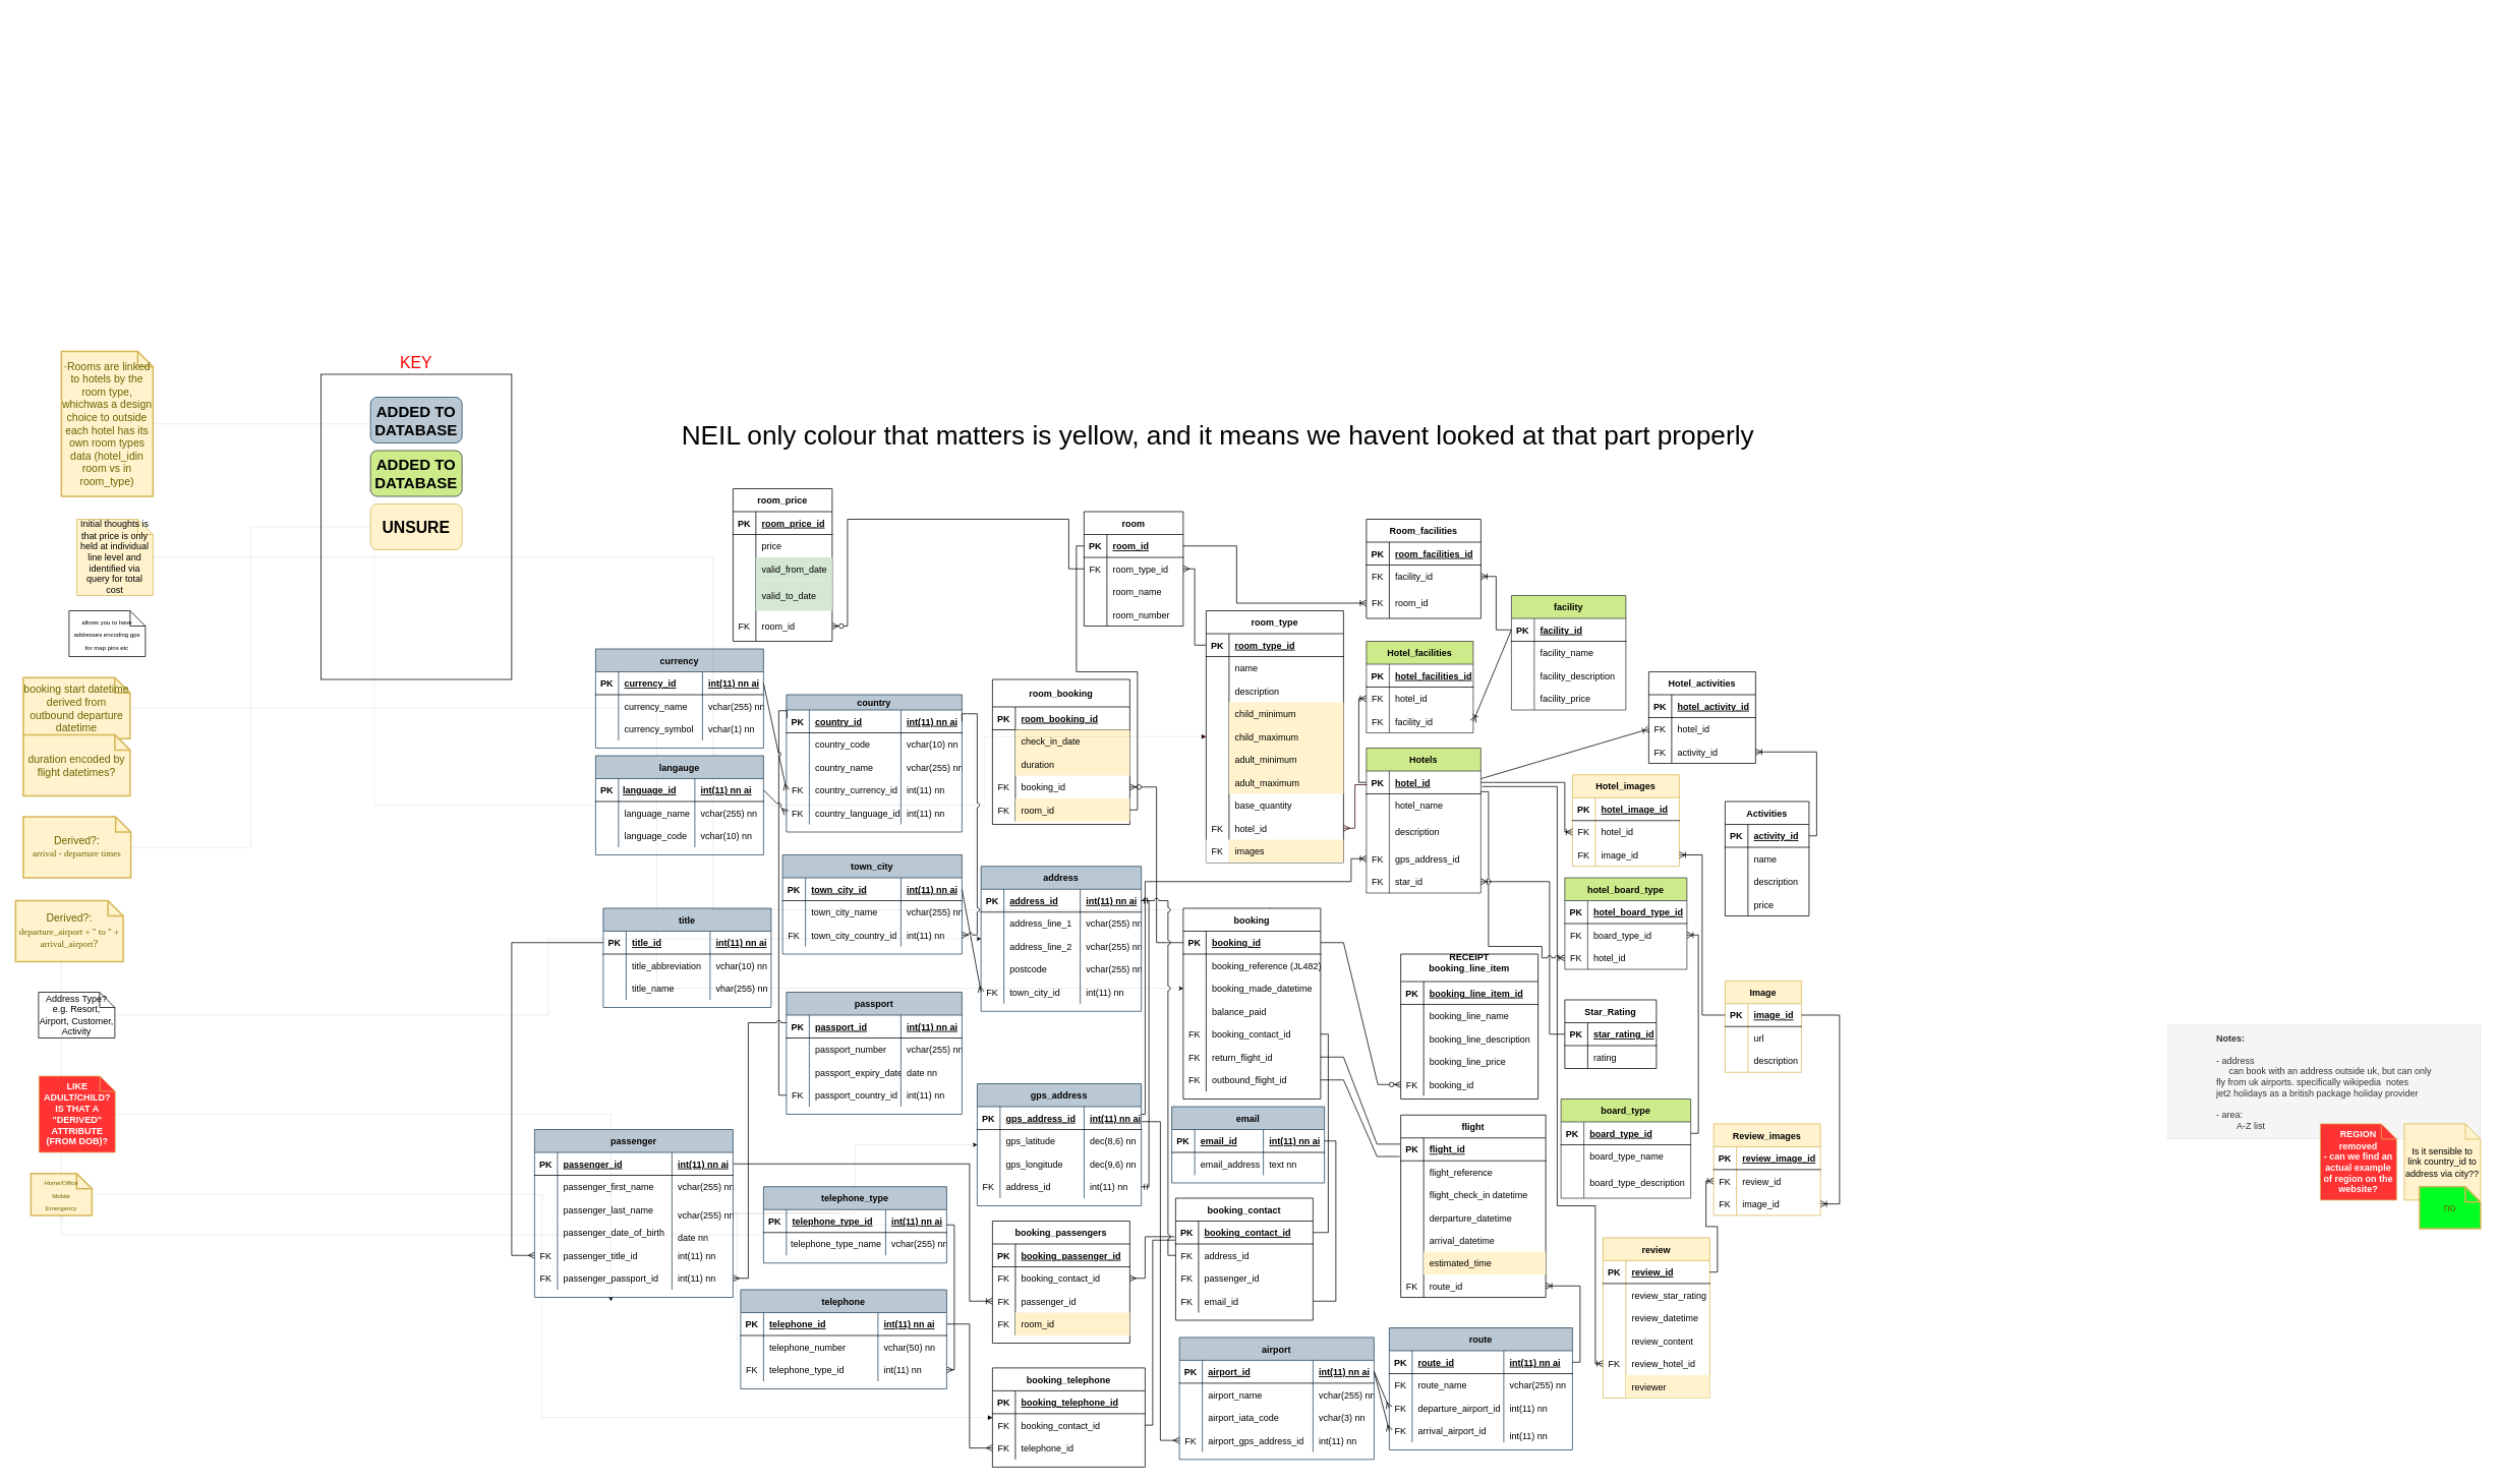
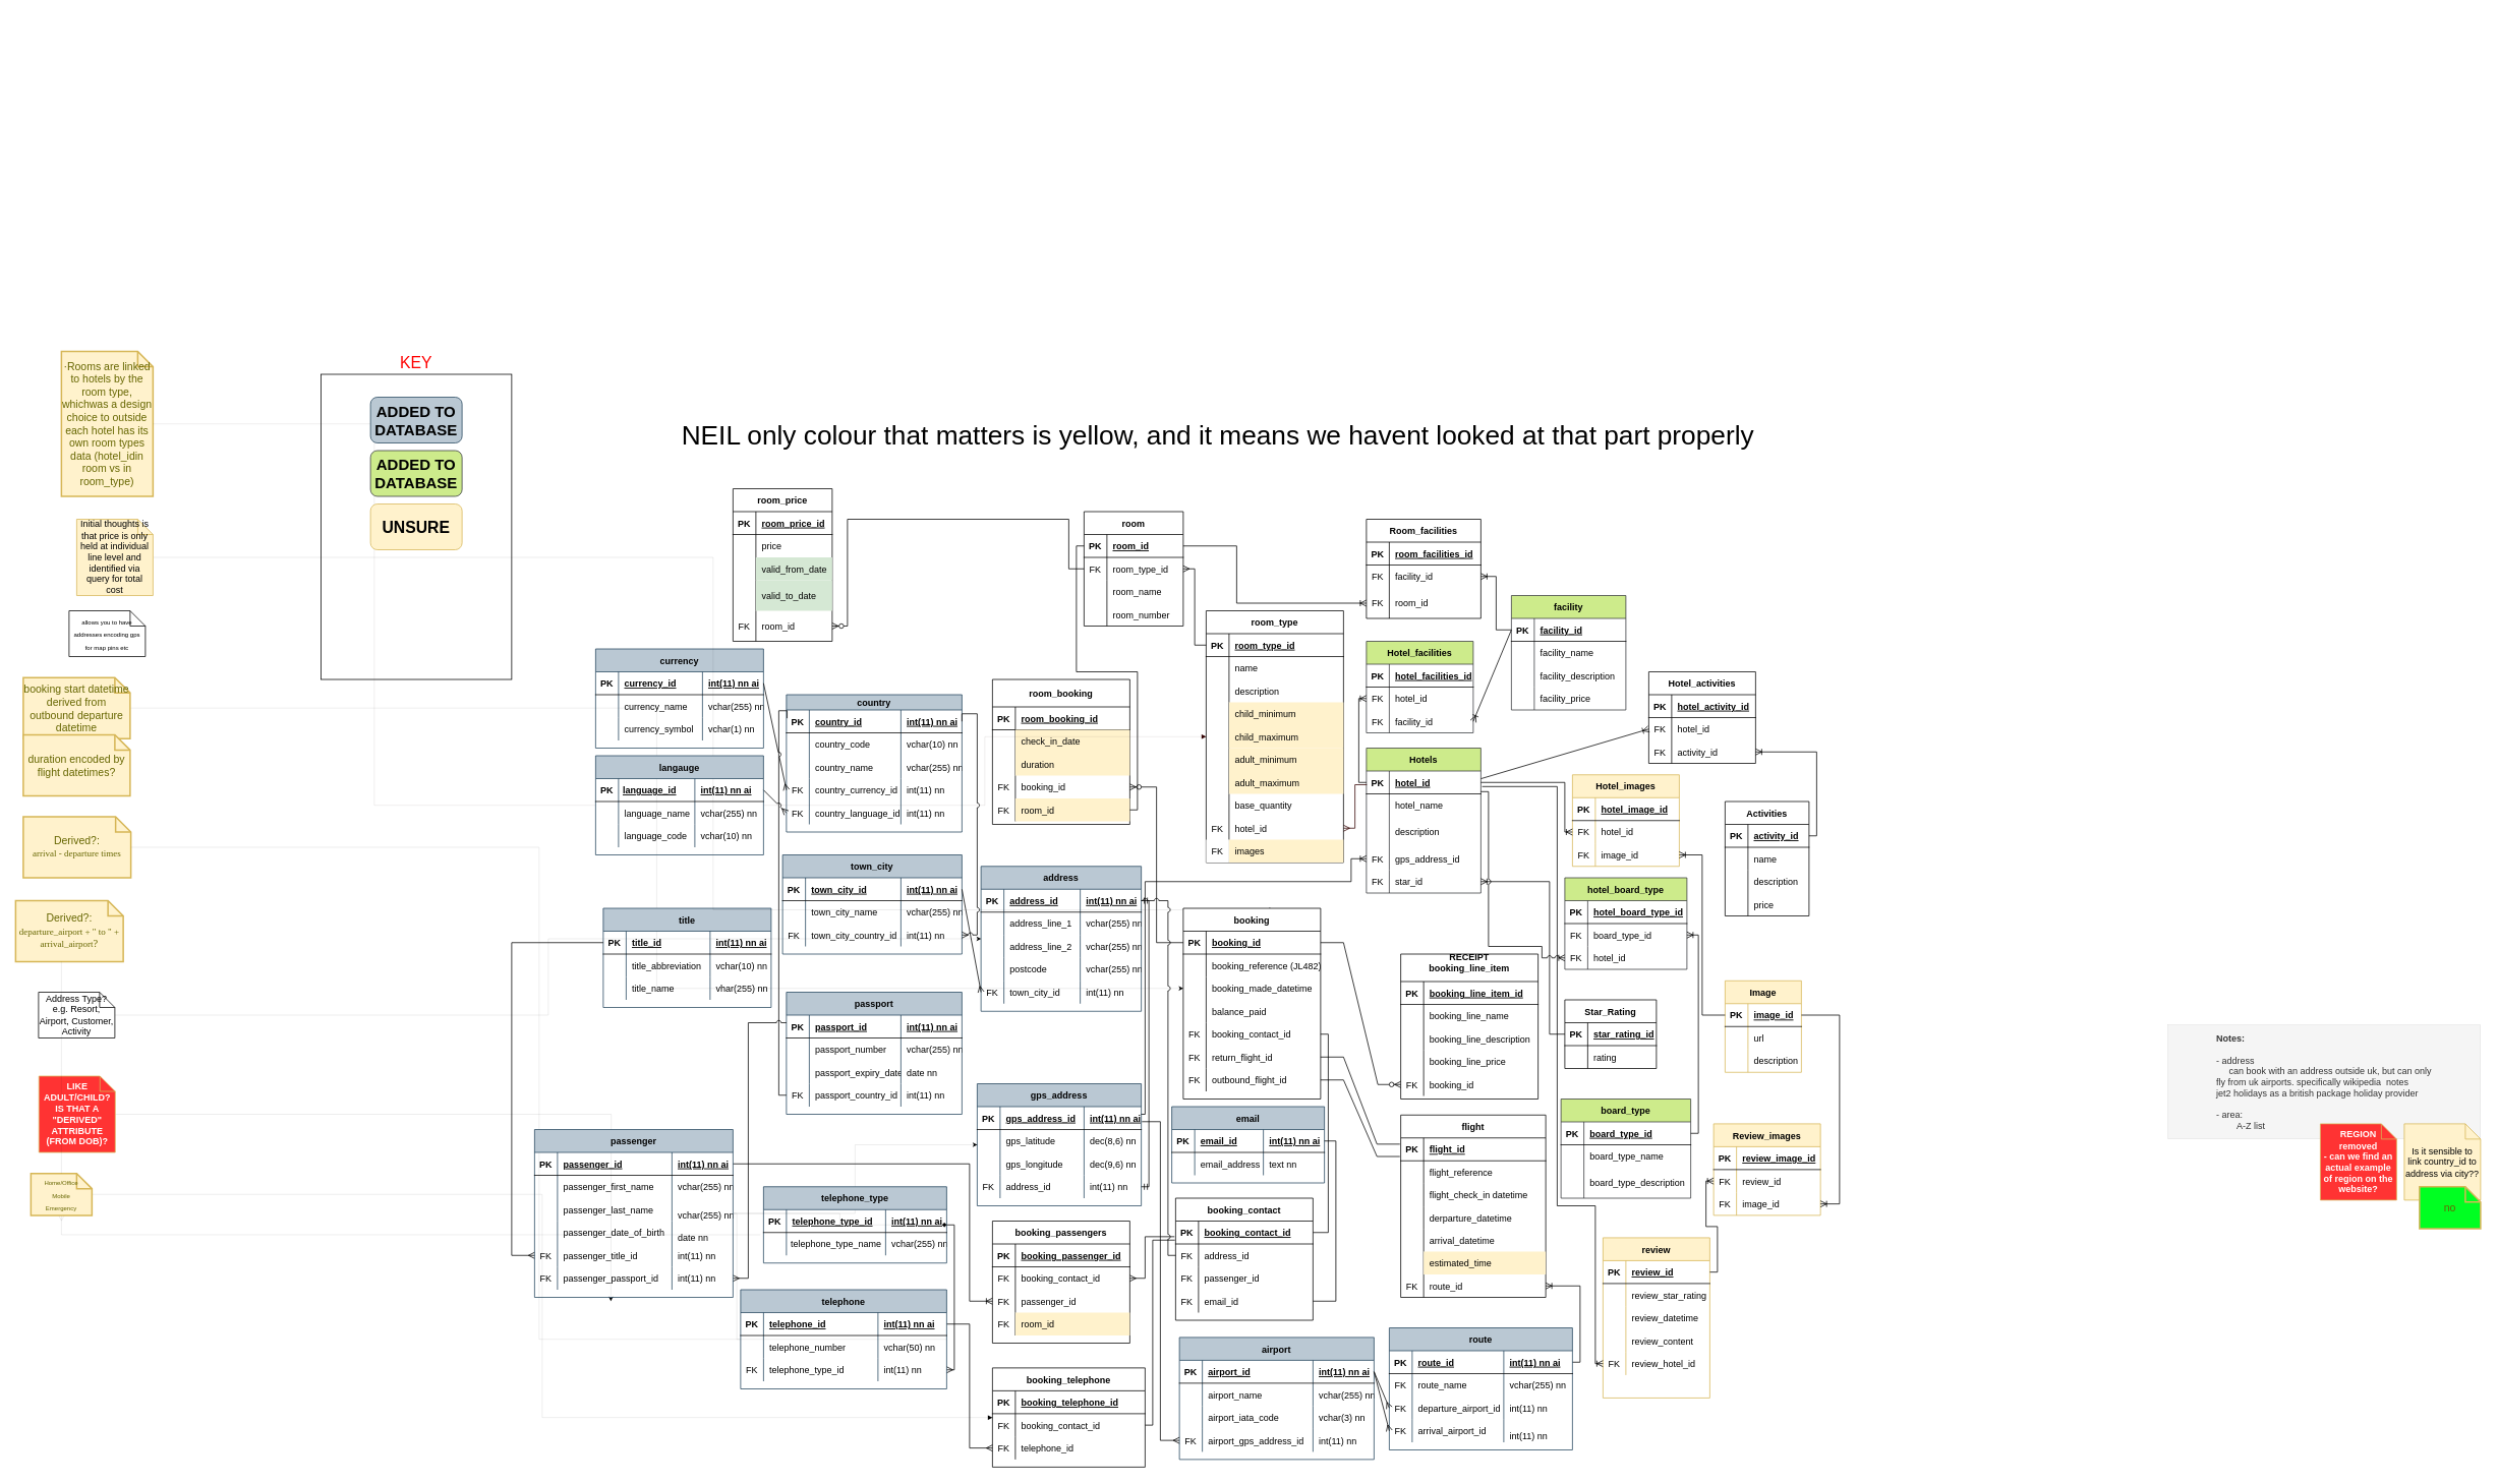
- <mxCell id="548" value="" style="edgeStyle=elbowEdgeStyle;rounded=0;orthogonalLoop=1;jettySize=auto;html=1;strokeWidth=0;fontFamily=Lucida Console;fontSize=12;fontColor=#FF3333;fillColor=none;endArrow=none;" edge="1" parent="1" source="471" target="586"><mxGeometry relative="1" as="geometry"><mxPoint x="171" y="1110" as="sourcePoint" /><mxPoint x="1200" y="1780" as="targetPoint" /></mxGeometry></mxCell>
+ <mxCell id="548" value="" style="edgeStyle=elbowEdgeStyle;rounded=0;orthogonalLoop=1;jettySize=auto;html=1;entryX=1;entryY=0.5;entryDx=0;entryDy=0;strokeWidth=0;fontFamily=Lucida Console;fontSize=12;fontColor=#FF3333;fillColor=none;endArrow=none;" edge="1" parent="1" source="471" target="535"><mxGeometry relative="1" as="geometry"><mxPoint x="171" y="1110" as="sourcePoint" /><mxPoint x="1200" y="1780" as="targetPoint" /></mxGeometry></mxCell>
- <mxCell id="558" value="" style="edgeStyle=elbowEdgeStyle;rounded=0;orthogonalLoop=1;jettySize=auto;html=1;entryX=1;entryY=0.5;entryDx=0;entryDy=0;strokeWidth=0;fontFamily=Lucida Console;fontSize=12;fontColor=#FF3333;fillColor=none;startArrow=none;endArrow=none;" edge="1" parent="1" source="587" target="549"><mxGeometry relative="1" as="geometry"><mxPoint x="1200" y="1780" as="sourcePoint" /><mxPoint x="2025" y="1655" as="targetPoint" /></mxGeometry></mxCell>
+ <mxCell id="558" value="" style="edgeStyle=elbowEdgeStyle;rounded=0;orthogonalLoop=1;jettySize=auto;html=1;entryX=1;entryY=0.5;entryDx=0;entryDy=0;strokeWidth=0;fontFamily=Lucida Console;fontSize=12;fontColor=#FF3333;fillColor=none;startArrow=none;endArrow=diamond;" edge="1" parent="1" source="587" target="549"><mxGeometry relative="1" as="geometry"><mxPoint x="1200" y="1780" as="sourcePoint" /><mxPoint x="2025" y="1655" as="targetPoint" /></mxGeometry></mxCell>
- <mxCell id="176" value="reviewer" style="shape=partialRectangle;overflow=hidden;connectable=0;fillColor=#fff2cc;top=0;left=0;bottom=0;right=0;align=left;spacingLeft=6;strokeColor=#d6b656;" parent="174" vertex="1"><mxGeometry x="30" width="110" height="30" as="geometry"><mxRectangle width="110" height="30" as="alternateBounds" /></mxGeometry></mxCell>
